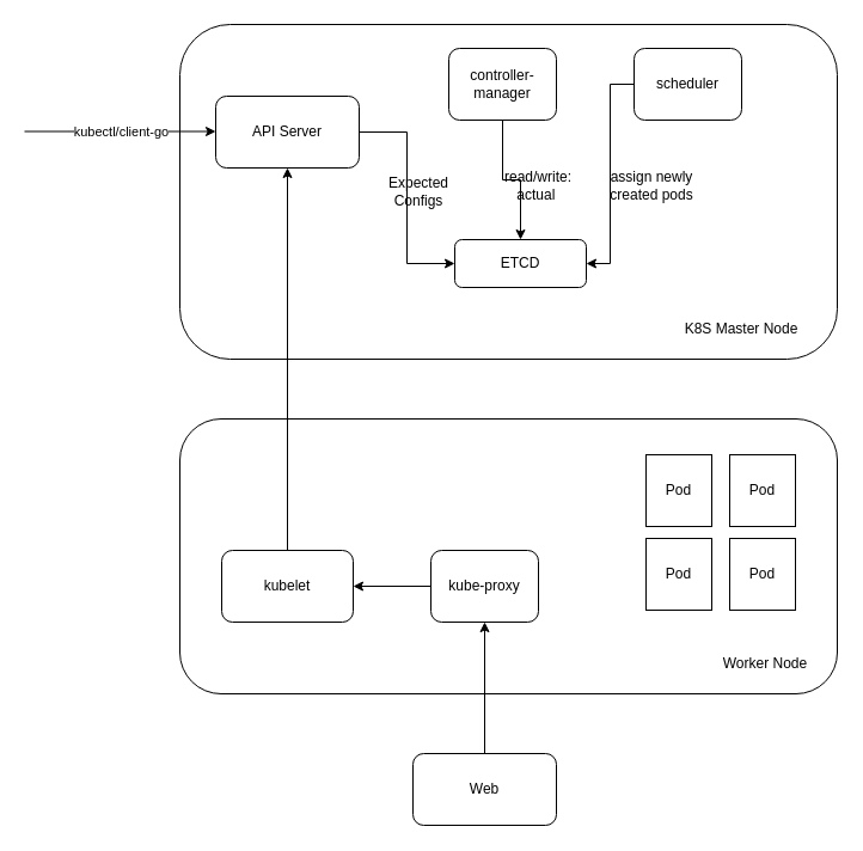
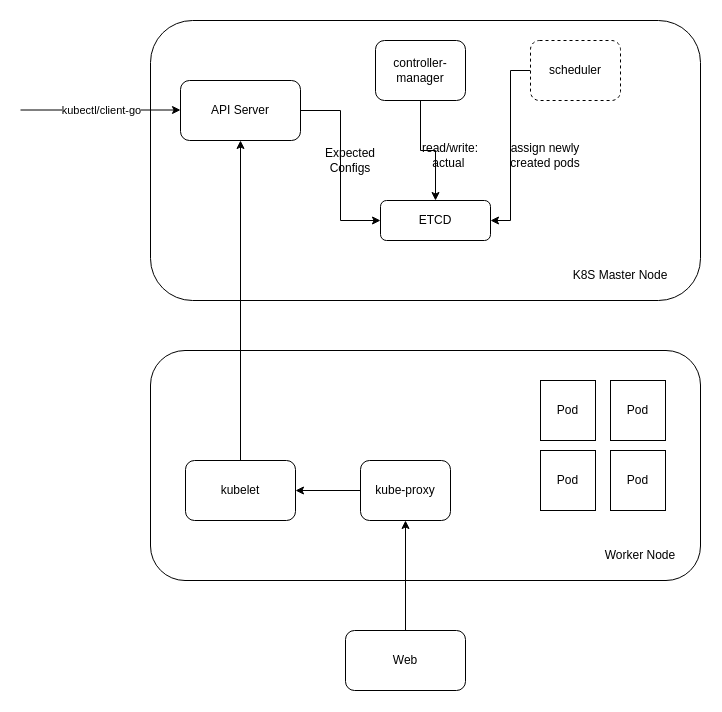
- <mxCell id="14" value="scheduler" style="rounded=1;whiteSpace=wrap;html=1;" vertex="1" parent="1"><mxGeometry x="530" y="40" width="90" height="60" as="geometry" /></mxCell>
+ <mxCell id="14" value="scheduler" style="rounded=1;whiteSpace=wrap;html=1;dashed=1;" vertex="1" parent="1"><mxGeometry x="530" y="40" width="90" height="60" as="geometry" /></mxCell>
